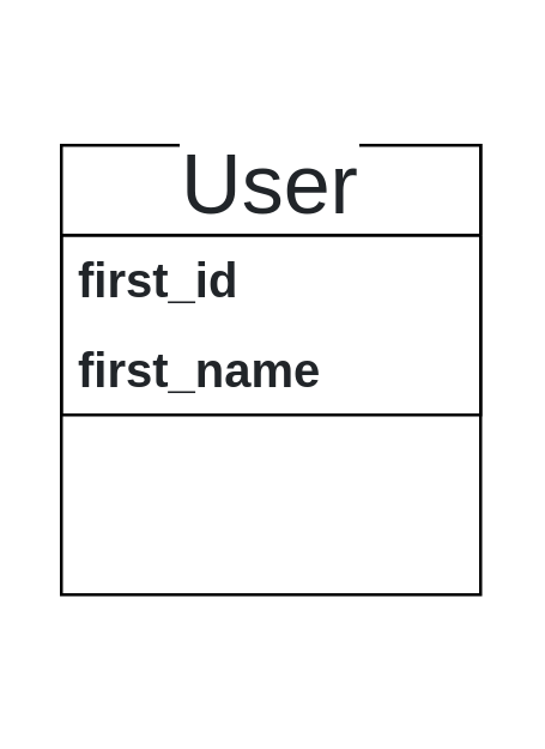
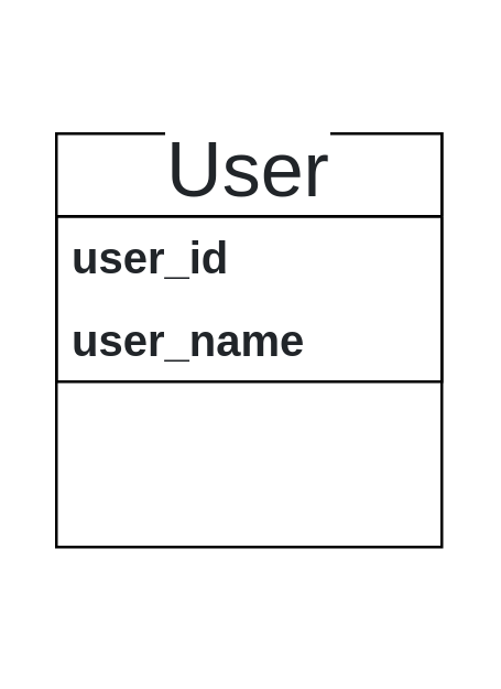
- <mxCell id="6" value="&lt;span style=&quot;box-sizing: border-box; font-weight: bolder; color: rgb(33, 37, 41); font-family: Poppins, sans-serif; font-size: 16px; background-color: rgb(255, 255, 255);&quot;&gt;first_id&lt;/span&gt;" style="text;strokeColor=none;fillColor=none;align=left;verticalAlign=middle;spacingLeft=4;spacingRight=4;overflow=hidden;points=[[0,0.5],[1,0.5]];portConstraint=eastwest;rotatable=0;whiteSpace=wrap;html=1;" vertex="1" parent="5"><mxGeometry y="30" width="140" height="30" as="geometry" /></mxCell>
+ <mxCell id="6" value="&lt;span style=&quot;box-sizing: border-box; font-weight: bolder; color: rgb(33, 37, 41); font-family: Poppins, sans-serif; font-size: 16px; background-color: rgb(255, 255, 255);&quot;&gt;user_id&lt;/span&gt;" style="text;strokeColor=none;fillColor=none;align=left;verticalAlign=middle;spacingLeft=4;spacingRight=4;overflow=hidden;points=[[0,0.5],[1,0.5]];portConstraint=eastwest;rotatable=0;whiteSpace=wrap;html=1;" vertex="1" parent="5"><mxGeometry y="30" width="140" height="30" as="geometry" /></mxCell>
- <mxCell id="7" value="&lt;span style=&quot;box-sizing: border-box; font-weight: bolder; color: rgb(33, 37, 41); font-family: Poppins, sans-serif; font-size: 16px; background-color: rgb(255, 255, 255);&quot;&gt;first_name&lt;/span&gt;" style="text;strokeColor=none;fillColor=none;align=left;verticalAlign=middle;spacingLeft=4;spacingRight=4;overflow=hidden;points=[[0,0.5],[1,0.5]];portConstraint=eastwest;rotatable=0;whiteSpace=wrap;html=1;" vertex="1" parent="5"><mxGeometry y="60" width="140" height="30" as="geometry" /></mxCell>
+ <mxCell id="7" value="&lt;span style=&quot;box-sizing: border-box; font-weight: bolder; color: rgb(33, 37, 41); font-family: Poppins, sans-serif; font-size: 16px; background-color: rgb(255, 255, 255);&quot;&gt;user_name&lt;/span&gt;" style="text;strokeColor=none;fillColor=none;align=left;verticalAlign=middle;spacingLeft=4;spacingRight=4;overflow=hidden;points=[[0,0.5],[1,0.5]];portConstraint=eastwest;rotatable=0;whiteSpace=wrap;html=1;" vertex="1" parent="5"><mxGeometry y="60" width="140" height="30" as="geometry" /></mxCell>
